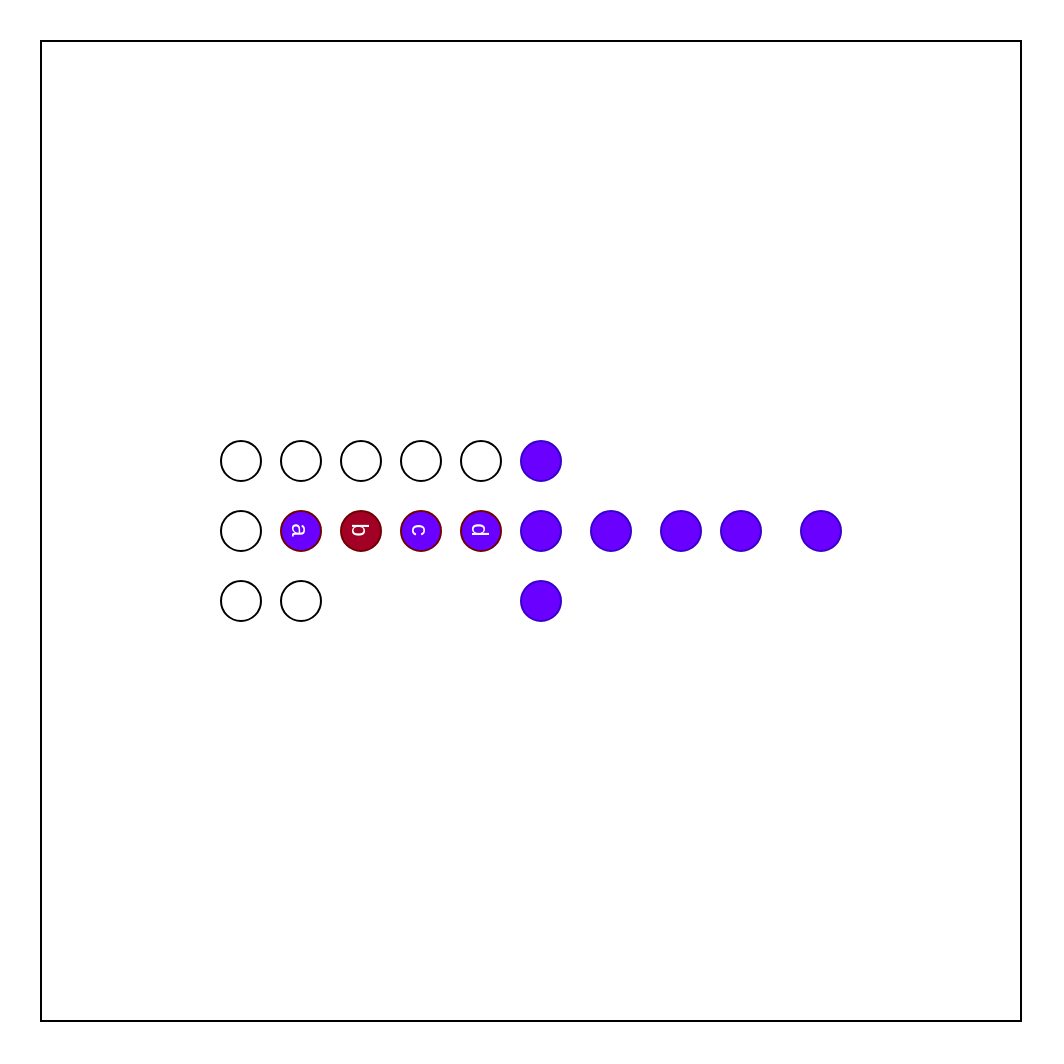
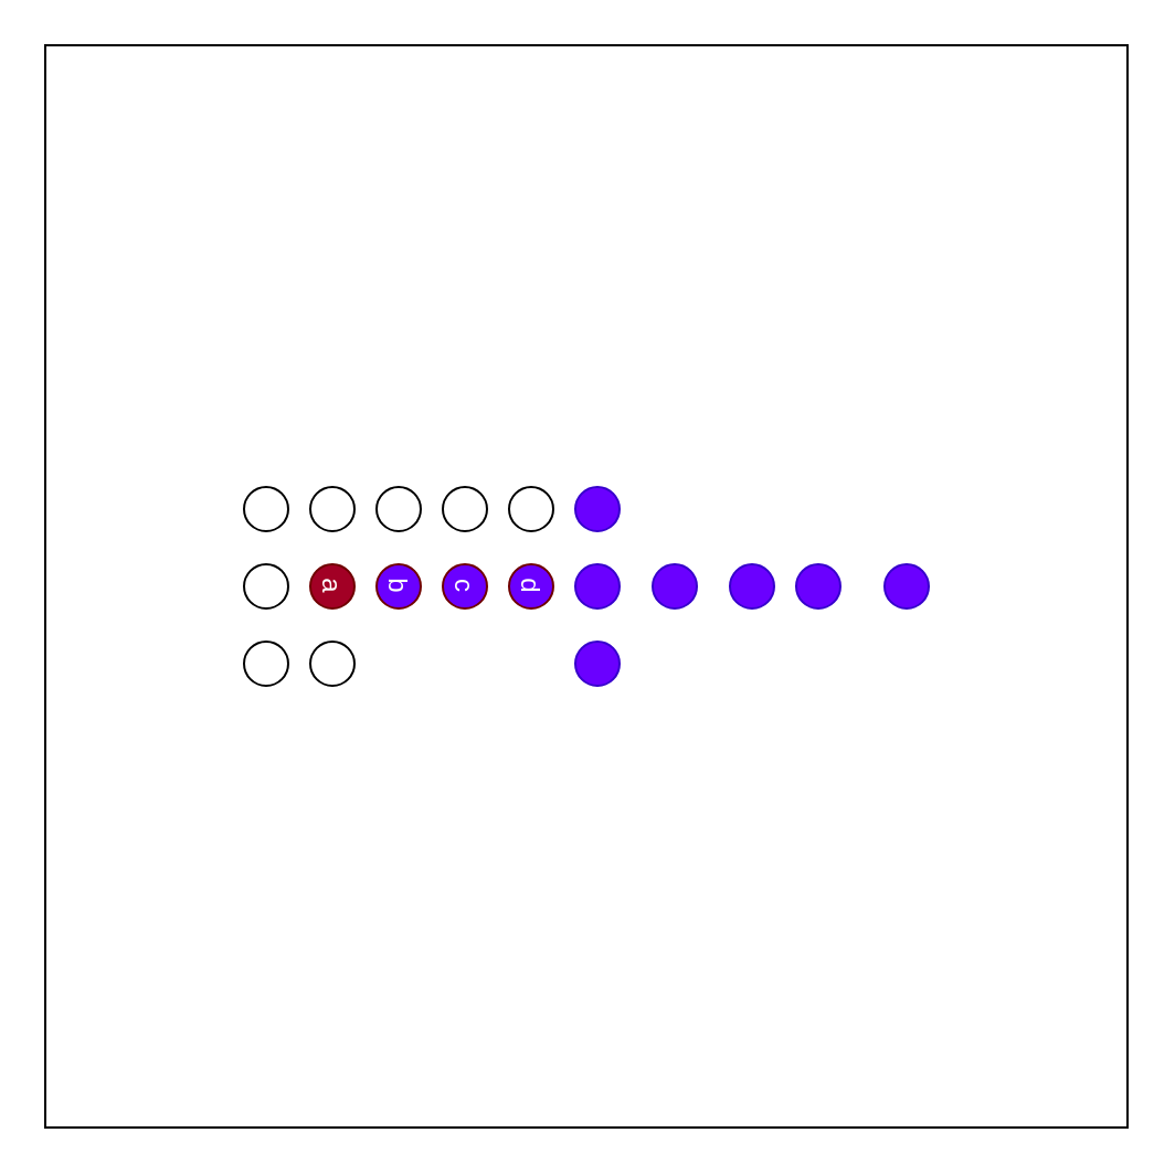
- <mxCell id="7" value="a" style="ellipse;whiteSpace=wrap;html=1;aspect=fixed;fillColor=#6a00ff;fontColor=#ffffff;strokeColor=#6F0000;rotation=90;" vertex="1" parent="1"><mxGeometry x="140" y="255" width="20" height="20" as="geometry" /></mxCell>
+ <mxCell id="7" value="a" style="ellipse;whiteSpace=wrap;html=1;aspect=fixed;fillColor=#a20025;fontColor=#ffffff;strokeColor=#6F0000;rotation=90;" vertex="1" parent="1"><mxGeometry x="140" y="255" width="20" height="20" as="geometry" /></mxCell>
- <mxCell id="9" value="b" style="ellipse;whiteSpace=wrap;html=1;aspect=fixed;fillColor=#a20025;fontColor=#ffffff;strokeColor=#6F0000;rotation=90;" vertex="1" parent="1"><mxGeometry x="170" y="255" width="20" height="20" as="geometry" /></mxCell>
+ <mxCell id="9" value="b" style="ellipse;whiteSpace=wrap;html=1;aspect=fixed;fillColor=#6a00ff;fontColor=#ffffff;strokeColor=#6F0000;rotation=90;" vertex="1" parent="1"><mxGeometry x="170" y="255" width="20" height="20" as="geometry" /></mxCell>
